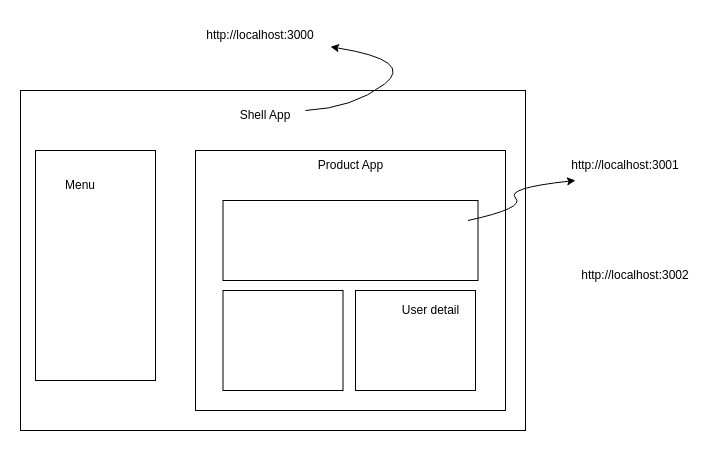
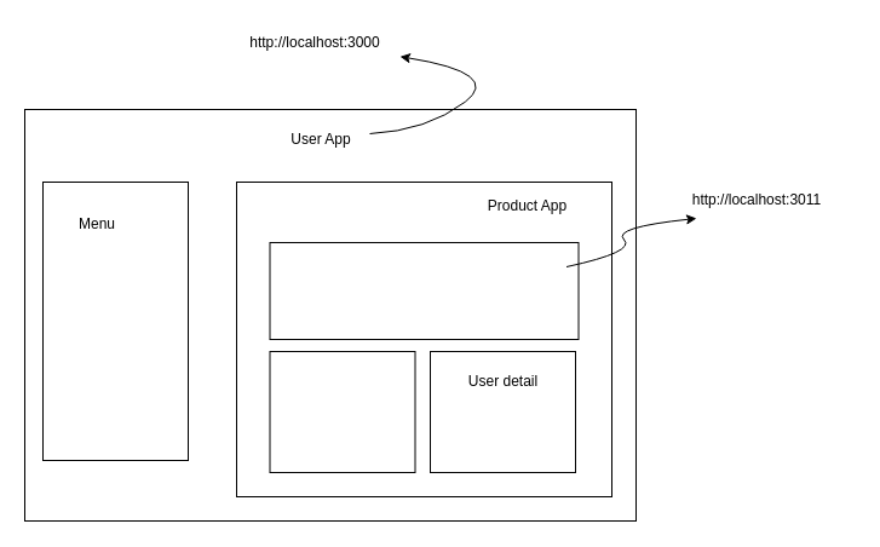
- <mxCell id="7" value="Shell App" style="text;html=1;strokeColor=none;fillColor=none;align=center;verticalAlign=middle;whiteSpace=wrap;rounded=0;" vertex="1" parent="1"><mxGeometry x="235" y="100" width="60" height="30" as="geometry" /></mxCell>
+ <mxCell id="7" value="User App" style="text;html=1;strokeColor=none;fillColor=none;align=center;verticalAlign=middle;whiteSpace=wrap;rounded=0;" vertex="1" parent="1"><mxGeometry x="235" y="100" width="60" height="30" as="geometry" /></mxCell>
- <mxCell id="6" value="Product App" style="text;html=1;strokeColor=none;fillColor=none;align=center;verticalAlign=middle;whiteSpace=wrap;rounded=0;" vertex="1" parent="1"><mxGeometry x="307.5" y="150" width="85" height="30" as="geometry" /></mxCell>
+ <mxCell id="6" value="Product App" style="text;html=1;strokeColor=none;fillColor=none;align=center;verticalAlign=middle;whiteSpace=wrap;rounded=0;" vertex="1" parent="1"><mxGeometry x="392.5" y="155" width="85" height="30" as="geometry" /></mxCell>
- <mxCell id="13" value="http://localhost:3001" style="text;html=1;strokeColor=none;fillColor=none;align=center;verticalAlign=middle;whiteSpace=wrap;rounded=0;" vertex="1" parent="1"><mxGeometry x="555" y="150" width="140" height="30" as="geometry" /></mxCell>
+ <mxCell id="13" value="http://localhost:3011" style="text;html=1;strokeColor=none;fillColor=none;align=center;verticalAlign=middle;whiteSpace=wrap;rounded=0;" vertex="1" parent="1"><mxGeometry x="555" y="150" width="140" height="30" as="geometry" /></mxCell>
- <mxCell id="14" value="http://localhost:3002" style="text;html=1;strokeColor=none;fillColor=none;align=center;verticalAlign=middle;whiteSpace=wrap;rounded=0;" vertex="1" parent="1"><mxGeometry x="565" y="260" width="140" height="30" as="geometry" /></mxCell>
- <mxCell id="11" value="User detail" style="text;html=1;strokeColor=none;fillColor=none;align=center;verticalAlign=middle;whiteSpace=wrap;rounded=0;" vertex="1" parent="1"><mxGeometry x="387.5" y="295" width="85" height="30" as="geometry" /></mxCell>
+ <mxCell id="11" value="User detail" style="text;html=1;strokeColor=none;fillColor=none;align=center;verticalAlign=middle;whiteSpace=wrap;rounded=0;" vertex="1" parent="1"><mxGeometry x="372.5" y="300" width="85" height="30" as="geometry" /></mxCell>
